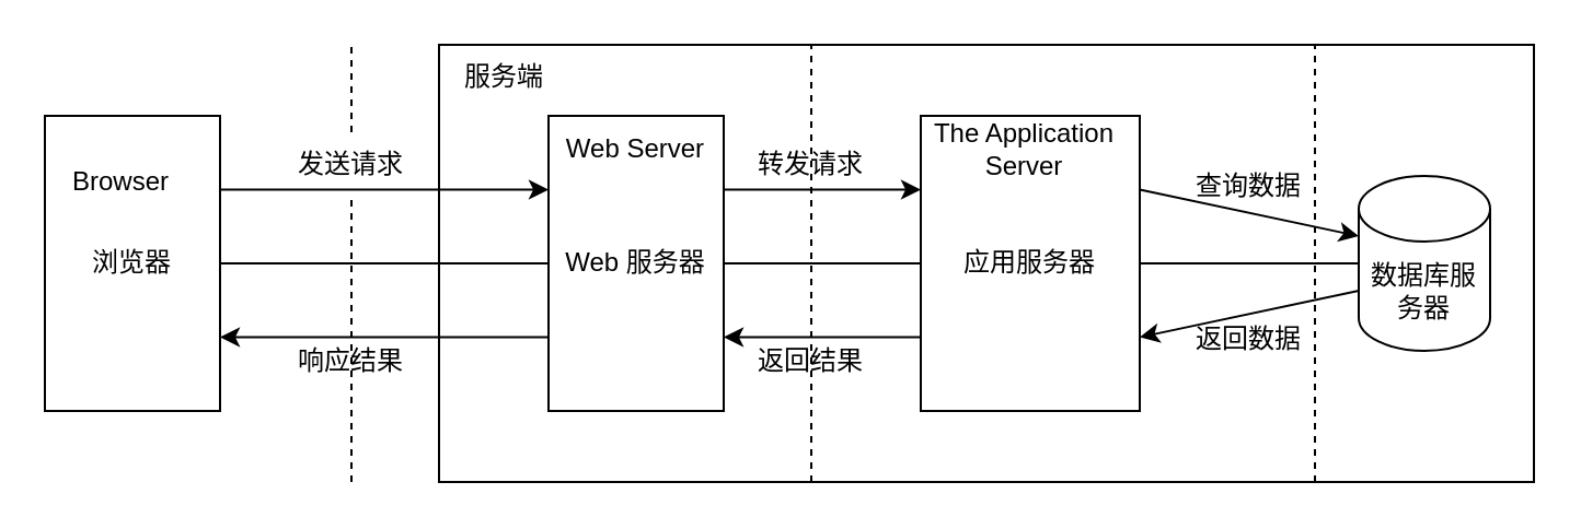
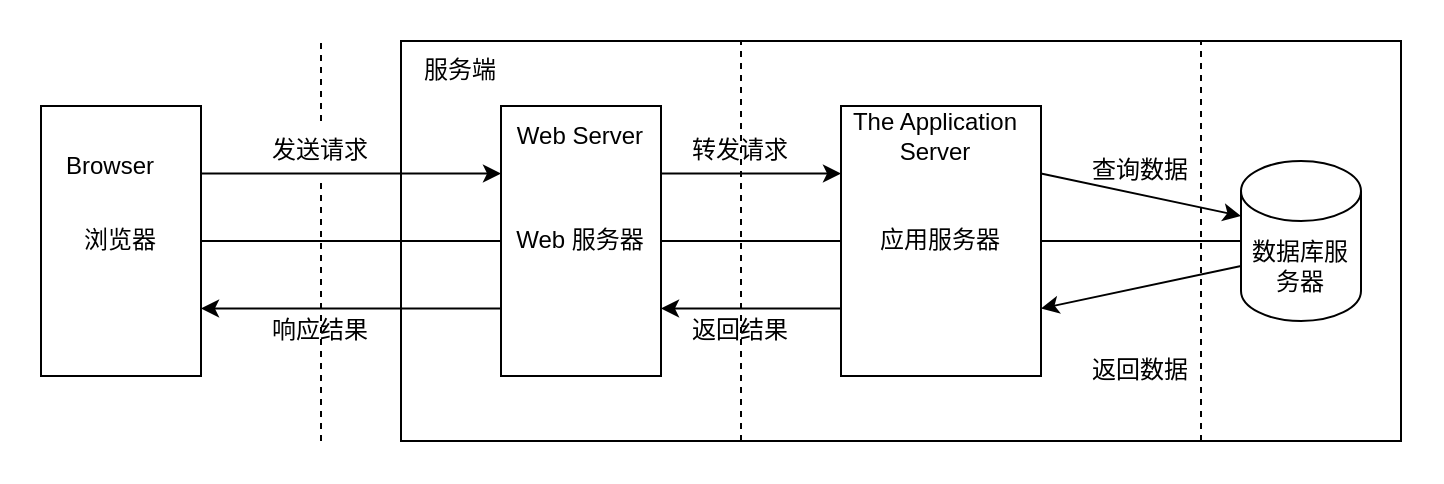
- <mxCell id="26" value="返回数据" style="text;html=1;strokeColor=none;fillColor=none;align=center;verticalAlign=middle;whiteSpace=wrap;rounded=0;" vertex="1" parent="1"><mxGeometry x="540" y="140" width="60" height="30" as="geometry" /></mxCell>
+ <mxCell id="26" value="返回数据" style="text;html=1;strokeColor=none;fillColor=none;align=center;verticalAlign=middle;whiteSpace=wrap;rounded=0;" vertex="1" parent="1"><mxGeometry x="540" y="170" width="60" height="30" as="geometry" /></mxCell>
